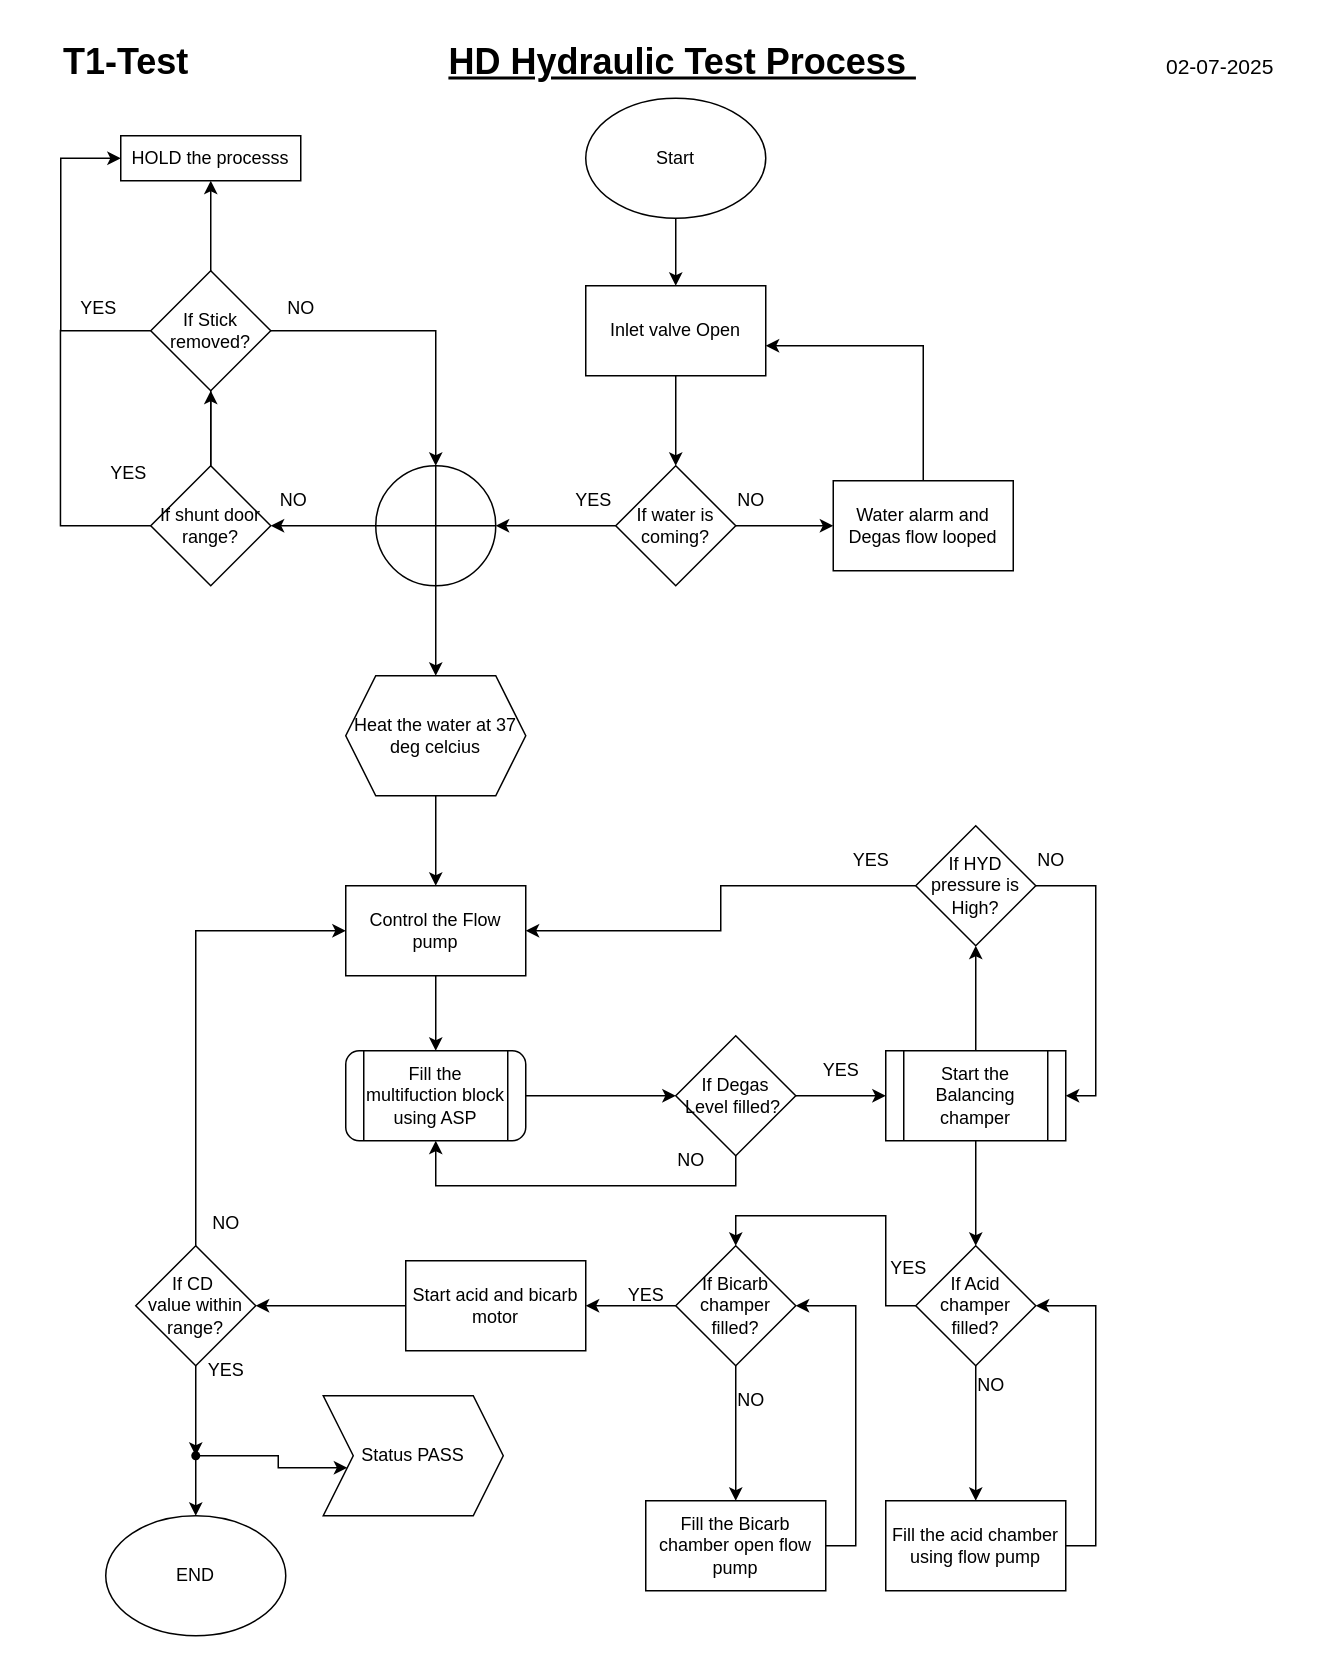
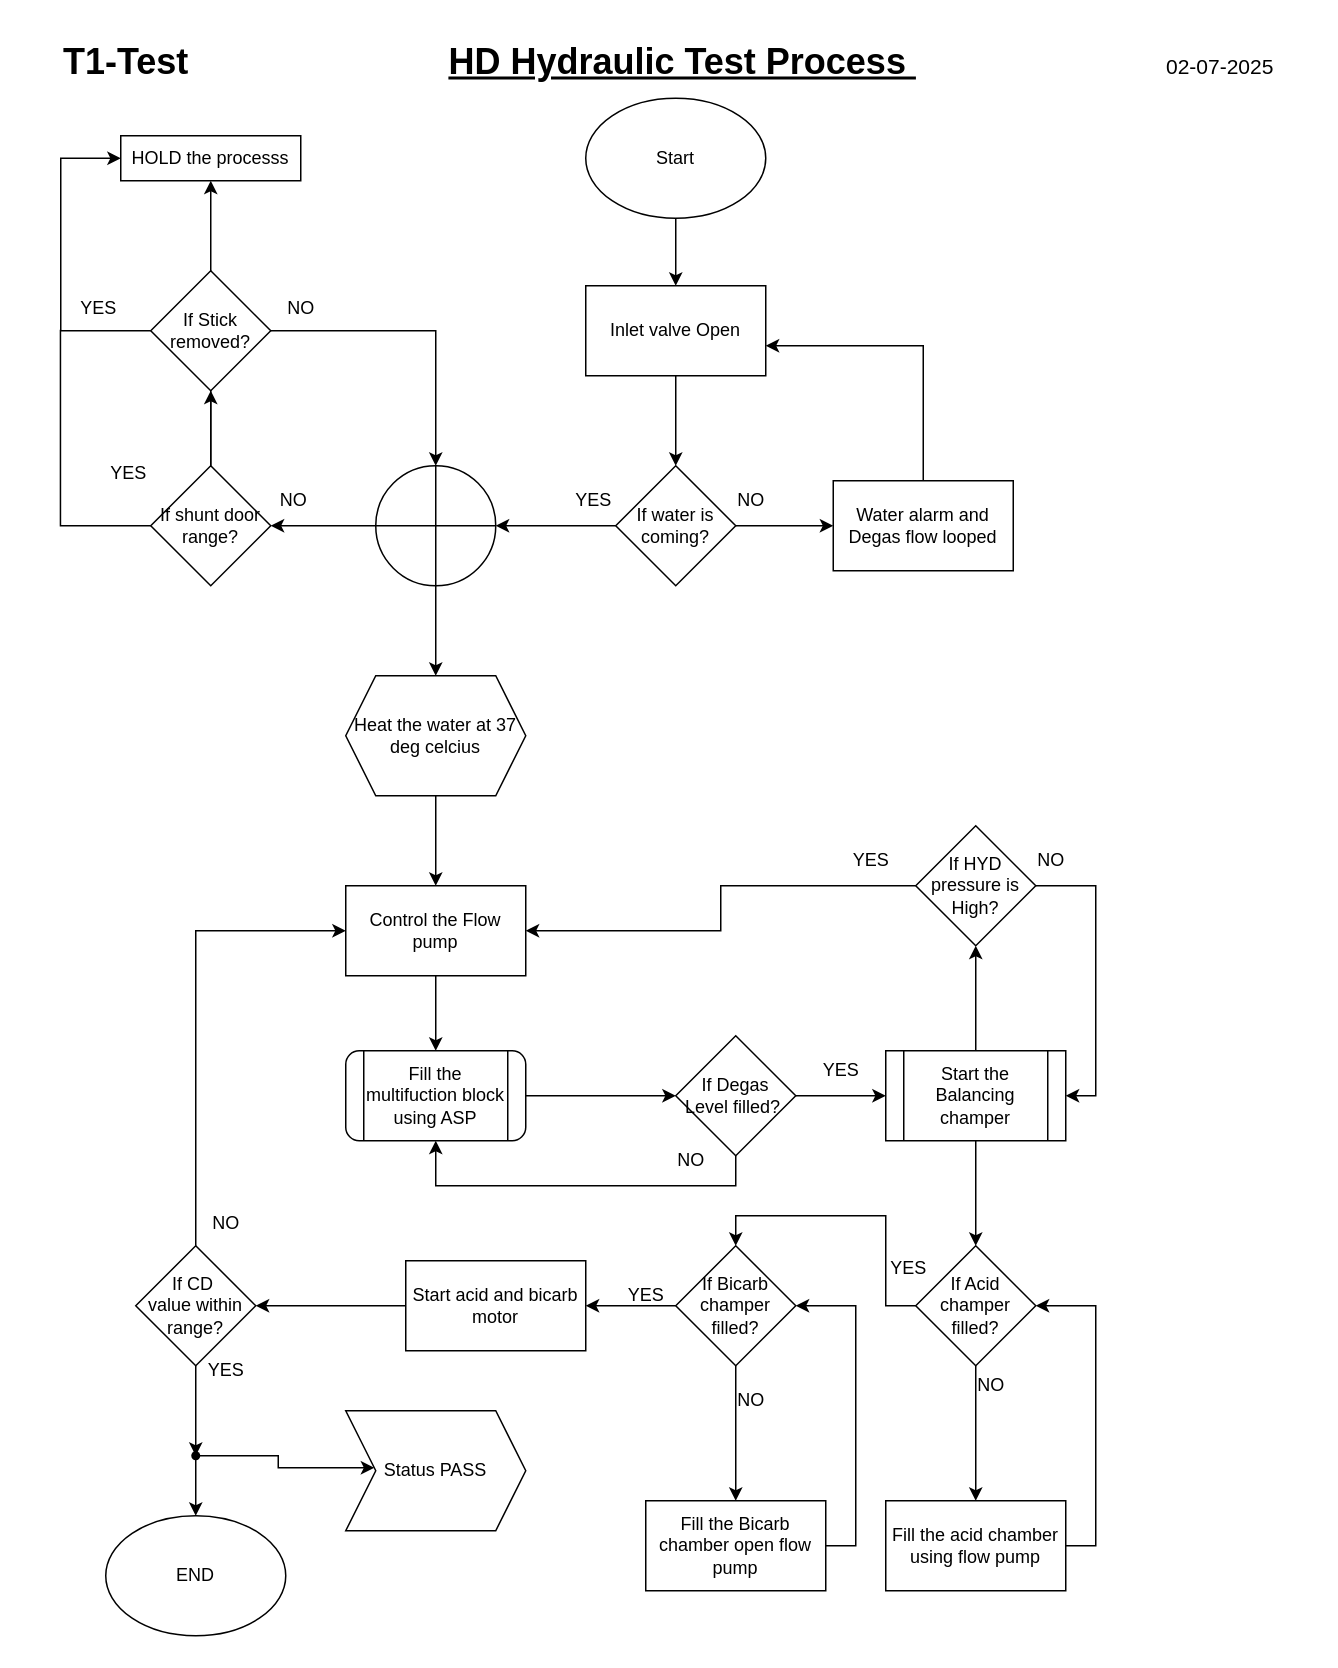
- <mxCell id="50" value="Status PASS" style="shape=step;perimeter=stepPerimeter;whiteSpace=wrap;html=1;fixedSize=1;sketch=0;pointerEvents=1;resizable=0;rounded=1;arcSize=0;" parent="1" vertex="1"><mxGeometry x="215" y="930" width="120" height="80" as="geometry" /></mxCell>
+ <mxCell id="50" value="Status PASS" style="shape=step;perimeter=stepPerimeter;whiteSpace=wrap;html=1;fixedSize=1;sketch=0;pointerEvents=1;resizable=0;rounded=1;arcSize=0;" parent="1" vertex="1"><mxGeometry x="230" y="940" width="120" height="80" as="geometry" /></mxCell>
